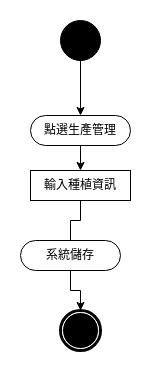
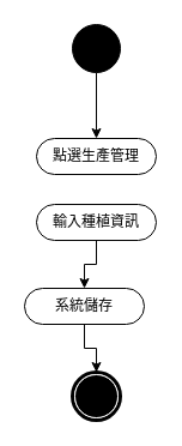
- <mxCell id="5" style="edgeStyle=orthogonalEdgeStyle;rounded=0;orthogonalLoop=1;jettySize=auto;html=1;entryX=0.5;entryY=0;entryDx=0;entryDy=0;exitX=0.5;exitY=1;exitDx=0;exitDy=0;" parent="1" source="4" target="8" edge="1"><mxGeometry relative="1" as="geometry"><mxPoint x="7" y="155" as="sourcePoint" /><mxPoint x="80" y="160" as="targetPoint" /></mxGeometry></mxCell>
- <mxCell id="8" value="輸入種植資訊" style="whiteSpace=wrap;html=1;shadow=0;comic=0;labelBackgroundColor=none;strokeWidth=1;fontFamily=Verdana;fontSize=12;align=center;arcSize=50;rounded=0;" parent="1" vertex="1"><mxGeometry x="30" y="170" width="100" height="30" as="geometry" /></mxCell>
+ <mxCell id="8" value="輸入種植資訊" style="rounded=1;whiteSpace=wrap;html=1;shadow=0;comic=0;labelBackgroundColor=none;strokeWidth=1;fontFamily=Verdana;fontSize=12;align=center;arcSize=50;" parent="1" vertex="1"><mxGeometry x="30" y="170" width="100" height="30" as="geometry" /></mxCell>
- <mxCell id="7" style="edgeStyle=orthogonalEdgeStyle;rounded=0;orthogonalLoop=1;jettySize=auto;html=1;entryX=0.5;entryY=0;entryDx=0;entryDy=0;endArrow=none;" parent="1" source="8" target="10" edge="1"><mxGeometry relative="1" as="geometry"><mxPoint x="80" y="230" as="targetPoint" /></mxGeometry></mxCell>
+ <mxCell id="7" style="edgeStyle=orthogonalEdgeStyle;rounded=0;orthogonalLoop=1;jettySize=auto;html=1;entryX=0.5;entryY=0;entryDx=0;entryDy=0;" parent="1" source="8" target="10" edge="1"><mxGeometry relative="1" as="geometry"><mxPoint x="80" y="230" as="targetPoint" /></mxGeometry></mxCell>
